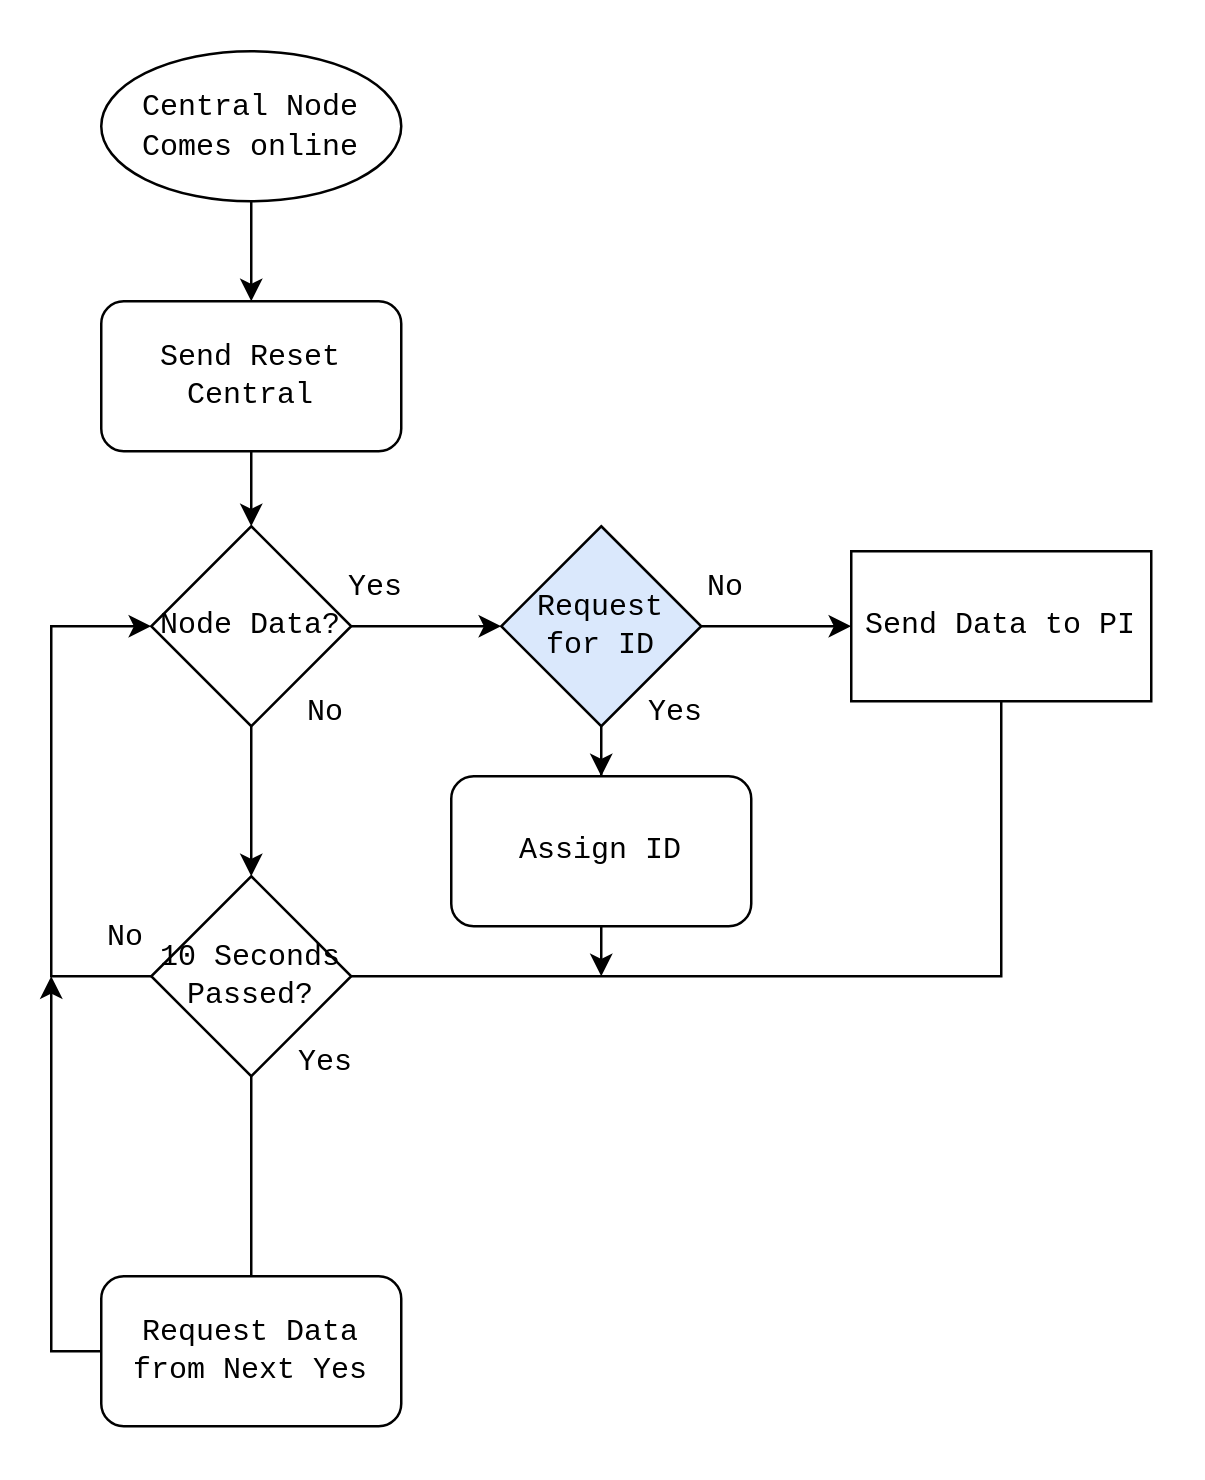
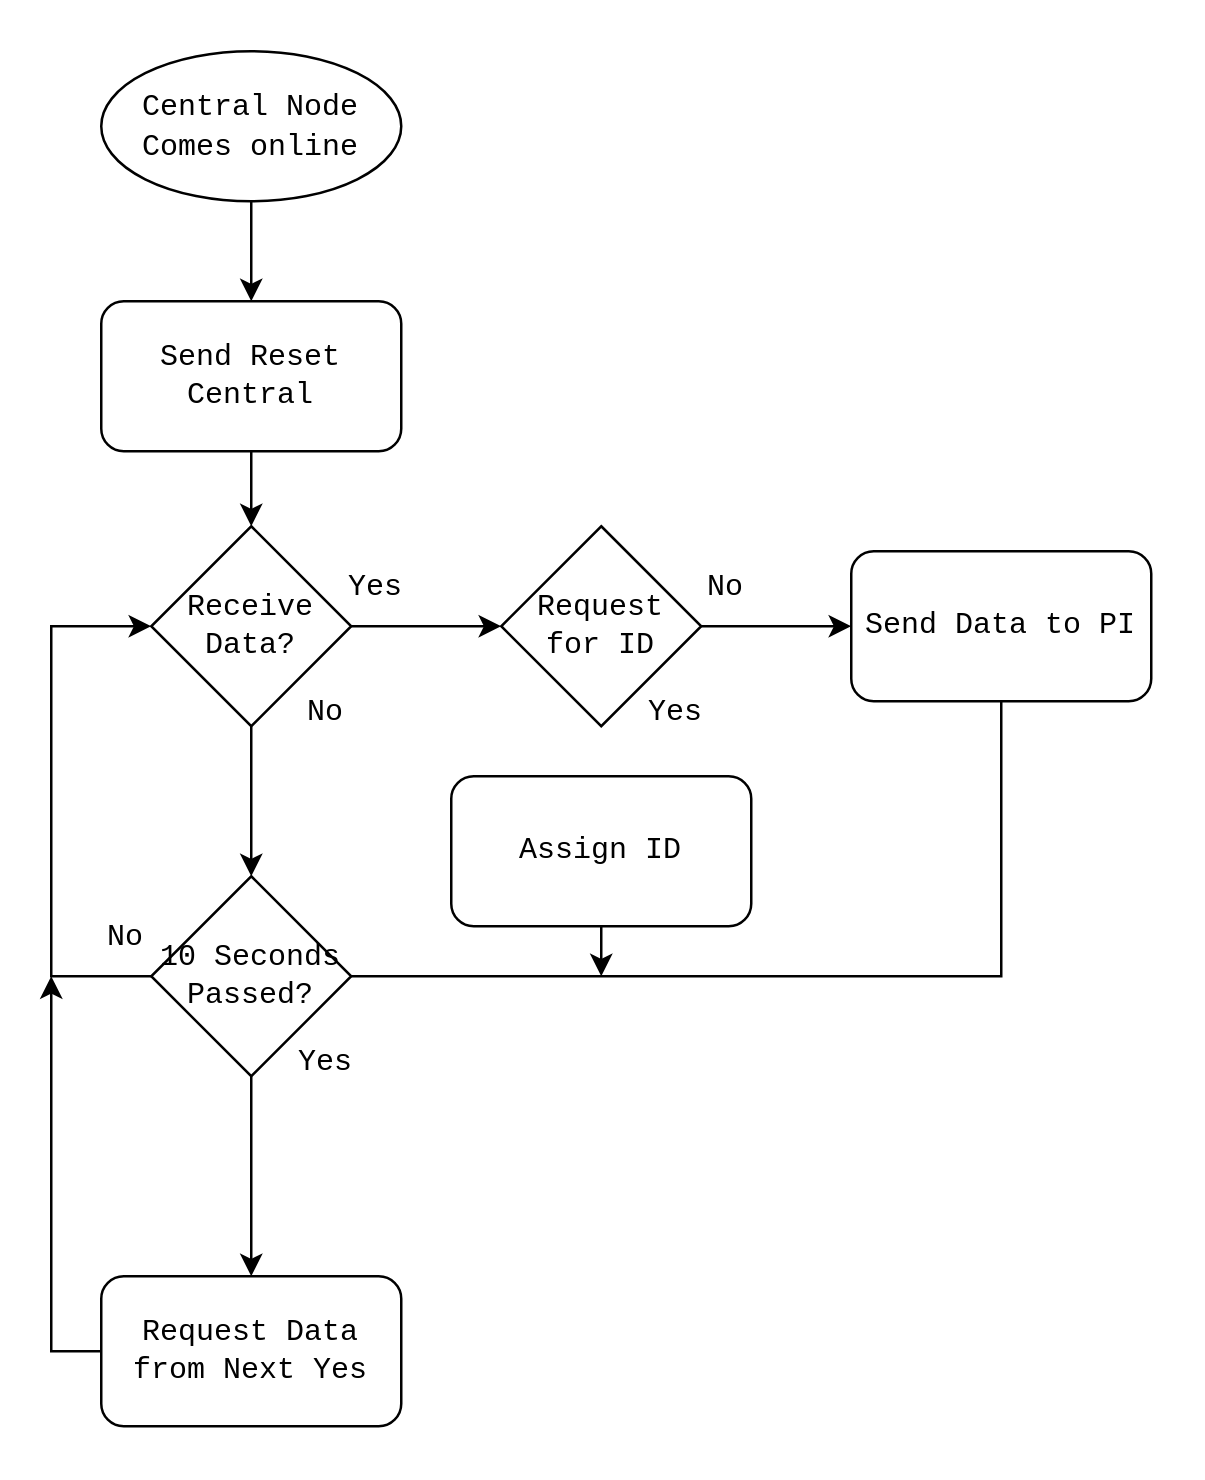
- <mxCell id="8" value="Node Data?" style="rhombus;whiteSpace=wrap;html=1;fontFamily=Courier New;" vertex="1" parent="1"><mxGeometry x="60" y="210" width="80" height="80" as="geometry" /></mxCell>
+ <mxCell id="8" value="Receive Data?" style="rhombus;whiteSpace=wrap;html=1;fontFamily=Courier New;" vertex="1" parent="1"><mxGeometry x="60" y="210" width="80" height="80" as="geometry" /></mxCell>
- <mxCell id="20" value="Request for ID" style="rhombus;whiteSpace=wrap;html=1;fontFamily=Courier New;fillColor=#dae8fc;" vertex="1" parent="1"><mxGeometry x="200" y="210" width="80" height="80" as="geometry" /></mxCell>
+ <mxCell id="20" value="Request for ID" style="rhombus;whiteSpace=wrap;html=1;fontFamily=Courier New;" vertex="1" parent="1"><mxGeometry x="200" y="210" width="80" height="80" as="geometry" /></mxCell>
- <mxCell id="22" value="Send Data to PI" style="whiteSpace=wrap;html=1;fontFamily=Courier New;rounded=0;" vertex="1" parent="1"><mxGeometry x="340" y="220" width="120" height="60" as="geometry" /></mxCell>
+ <mxCell id="22" value="Send Data to PI" style="rounded=1;whiteSpace=wrap;html=1;fontFamily=Courier New;" vertex="1" parent="1"><mxGeometry x="340" y="220" width="120" height="60" as="geometry" /></mxCell>
- <mxCell id="19" value="" style="edgeStyle=orthogonalEdgeStyle;rounded=0;orthogonalLoop=1;jettySize=auto;html=1;fontFamily=Courier New;" edge="1" parent="1" source="20" target="24"><mxGeometry relative="1" as="geometry" /></mxCell>
- <mxCell id="10" value="" style="edgeStyle=orthogonalEdgeStyle;rounded=0;orthogonalLoop=1;jettySize=auto;html=1;fontFamily=Courier New;endArrow=none;" edge="1" parent="1" source="11" target="15"><mxGeometry relative="1" as="geometry" /></mxCell>
+ <mxCell id="10" value="" style="edgeStyle=orthogonalEdgeStyle;rounded=0;orthogonalLoop=1;jettySize=auto;html=1;fontFamily=Courier New;" edge="1" parent="1" source="11" target="15"><mxGeometry relative="1" as="geometry" /></mxCell>
